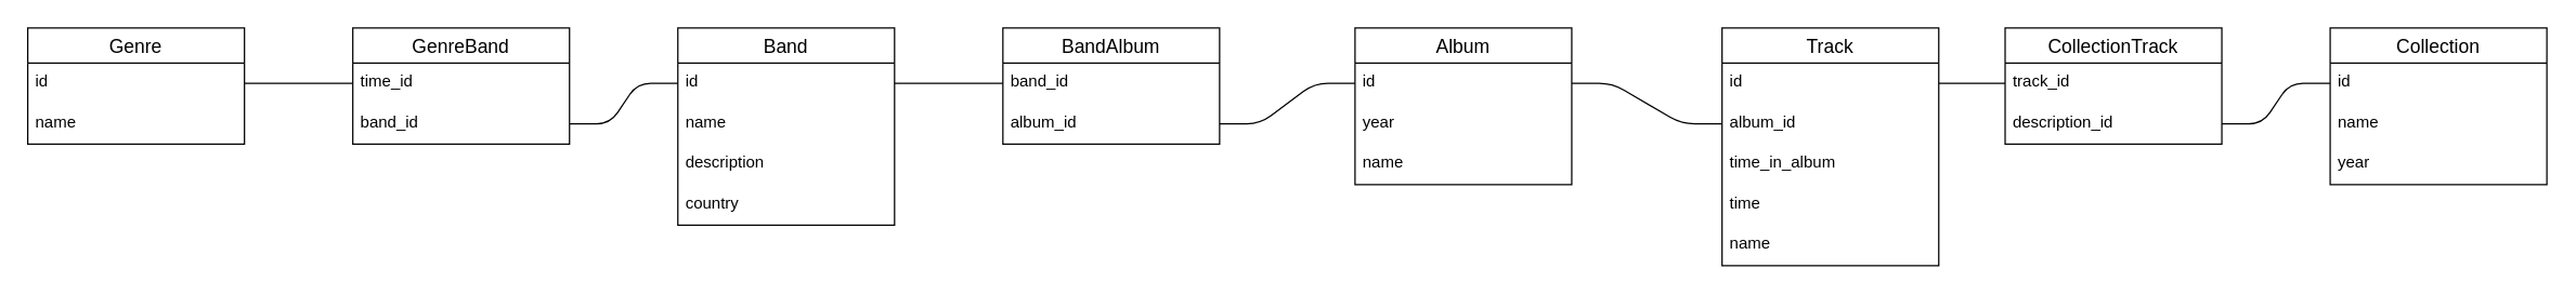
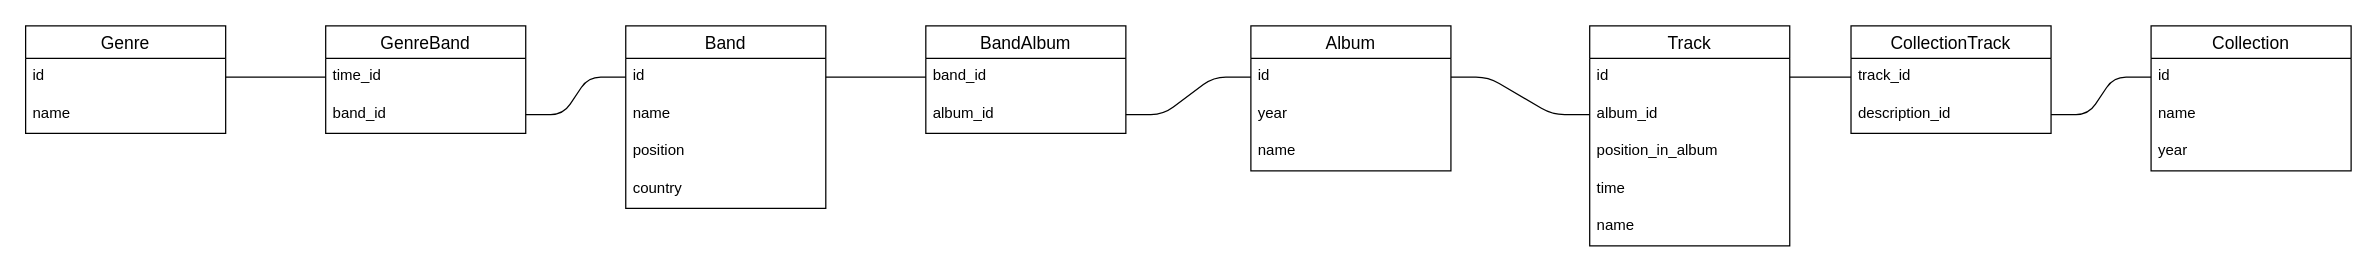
- <mxCell id="25" value="description" style="text;strokeColor=none;fillColor=none;spacingLeft=4;spacingRight=4;overflow=hidden;rotatable=0;points=[[0,0.5],[1,0.5]];portConstraint=eastwest;fontSize=12;" parent="22" vertex="1"><mxGeometry y="86" width="160" height="30" as="geometry" /></mxCell>
+ <mxCell id="25" value="position" style="text;strokeColor=none;fillColor=none;spacingLeft=4;spacingRight=4;overflow=hidden;rotatable=0;points=[[0,0.5],[1,0.5]];portConstraint=eastwest;fontSize=12;" parent="22" vertex="1"><mxGeometry y="86" width="160" height="30" as="geometry" /></mxCell>
- <mxCell id="15" value="time_in_album" style="text;strokeColor=none;fillColor=none;spacingLeft=4;spacingRight=4;overflow=hidden;rotatable=0;points=[[0,0.5],[1,0.5]];portConstraint=eastwest;fontSize=12;" parent="12" vertex="1"><mxGeometry y="86" width="160" height="30" as="geometry" /></mxCell>
+ <mxCell id="15" value="position_in_album" style="text;strokeColor=none;fillColor=none;spacingLeft=4;spacingRight=4;overflow=hidden;rotatable=0;points=[[0,0.5],[1,0.5]];portConstraint=eastwest;fontSize=12;" parent="12" vertex="1"><mxGeometry y="86" width="160" height="30" as="geometry" /></mxCell>
